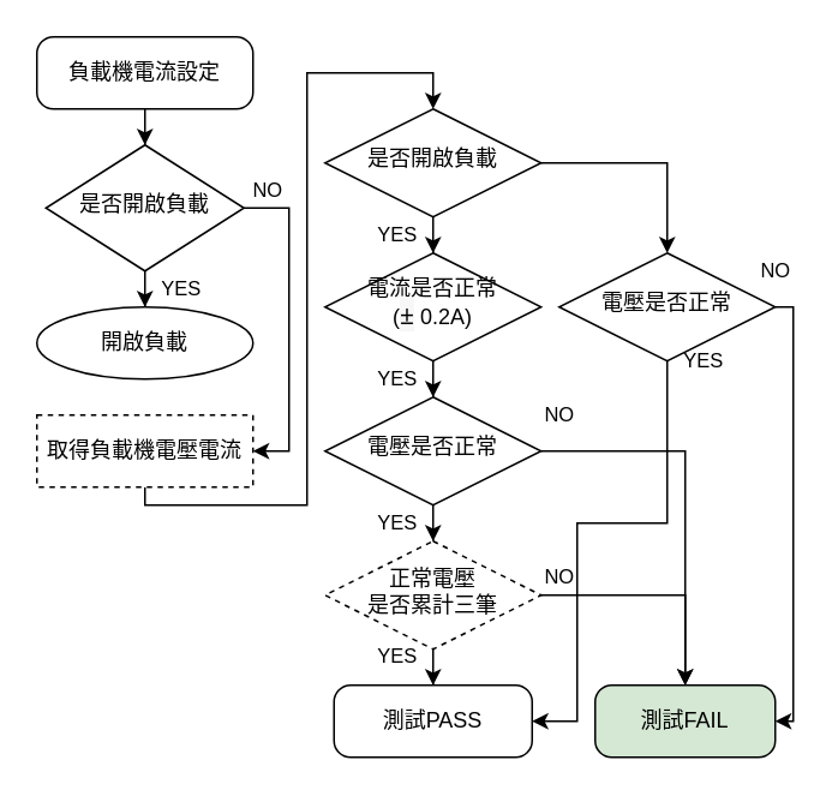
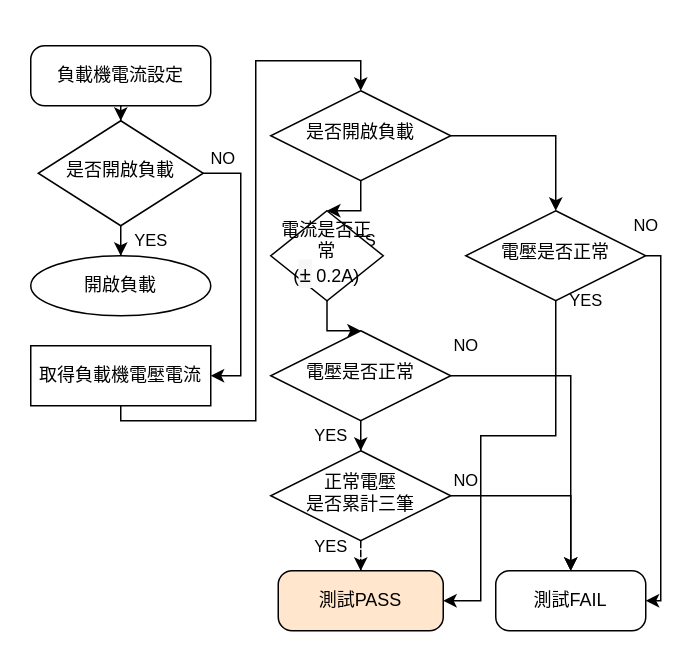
- <mxCell id="3" value="負載機電流設定" style="rounded=1;whiteSpace=wrap;html=1;fontSize=12;glass=0;strokeWidth=1;shadow=0;arcSize=23;" parent="1" vertex="1"><mxGeometry x="20" y="20" width="120" height="40" as="geometry" /></mxCell>
+ <mxCell id="3" value="負載機電流設定" style="rounded=1;whiteSpace=wrap;html=1;fontSize=12;glass=0;strokeWidth=1;shadow=0;arcSize=23;" parent="1" vertex="1"><mxGeometry x="20" y="30" width="120" height="40" as="geometry" /></mxCell>
- <mxCell id="14" value="電流是否正常&lt;br&gt;(&lt;span style=&quot;font-family: &amp;#34;open sans&amp;#34; , &amp;#34;helvetica&amp;#34; , &amp;#34;arial&amp;#34; , sans-serif ; font-size: 14px ; background-color: rgb(247 , 247 , 247)&quot;&gt;±&lt;/span&gt;&amp;nbsp;0.2A)" style="rhombus;whiteSpace=wrap;html=1;shadow=0;fontFamily=Helvetica;fontSize=12;align=center;strokeWidth=1;spacing=6;spacingTop=-4;" vertex="1" parent="1"><mxGeometry x="180" y="140" width="120" height="60" as="geometry" /></mxCell>
+ <mxCell id="14" value="電流是否正常&lt;br&gt;(&lt;span style=&quot;font-family: &amp;#34;open sans&amp;#34; , &amp;#34;helvetica&amp;#34; , &amp;#34;arial&amp;#34; , sans-serif ; font-size: 14px ; background-color: rgb(247 , 247 , 247)&quot;&gt;±&lt;/span&gt;&amp;nbsp;0.2A)" style="rhombus;whiteSpace=wrap;html=1;shadow=0;fontFamily=Helvetica;fontSize=12;align=center;strokeWidth=1;spacing=6;spacingTop=-4;" vertex="1" parent="1"><mxGeometry x="180" y="140" width="75" height="60" as="geometry" /></mxCell>
- <mxCell id="8" value="取得負載機電壓電流" style="rounded=1;whiteSpace=wrap;html=1;fontSize=12;glass=0;strokeWidth=1;shadow=0;arcSize=0;dashed=1;" parent="1" vertex="1"><mxGeometry x="20" y="230" width="120" height="40" as="geometry" /></mxCell>
+ <mxCell id="8" value="取得負載機電壓電流" style="rounded=1;whiteSpace=wrap;html=1;fontSize=12;glass=0;strokeWidth=1;shadow=0;arcSize=0;" parent="1" vertex="1"><mxGeometry x="20" y="230" width="120" height="40" as="geometry" /></mxCell>
- <mxCell id="26" value="正常電壓&lt;br&gt;是否累計三筆" style="rhombus;whiteSpace=wrap;html=1;shadow=0;fontFamily=Helvetica;fontSize=12;align=center;strokeWidth=1;spacing=6;spacingTop=-4;dashed=1;" vertex="1" parent="1"><mxGeometry x="180" y="300" width="120" height="60" as="geometry" /></mxCell>
+ <mxCell id="26" value="正常電壓&lt;br&gt;是否累計三筆" style="rhombus;whiteSpace=wrap;html=1;shadow=0;fontFamily=Helvetica;fontSize=12;align=center;strokeWidth=1;spacing=6;spacingTop=-4;" vertex="1" parent="1"><mxGeometry x="180" y="300" width="120" height="60" as="geometry" /></mxCell>
- <mxCell id="25" value="YES" style="edgeStyle=orthogonalEdgeStyle;rounded=0;orthogonalLoop=1;jettySize=auto;html=1;entryX=0.5;entryY=0;entryDx=0;entryDy=0;" edge="1" parent="1" source="26" target="22"><mxGeometry x="0.2" y="20" relative="1" as="geometry"><mxPoint as="offset" /></mxGeometry></mxCell>
+ <mxCell id="25" value="YES" style="edgeStyle=orthogonalEdgeStyle;rounded=0;orthogonalLoop=1;jettySize=auto;html=1;entryX=0.5;entryY=0;entryDx=0;entryDy=0;dashed=1;" edge="1" parent="1" source="26" target="22"><mxGeometry x="0.2" y="20" relative="1" as="geometry"><mxPoint as="offset" /></mxGeometry></mxCell>
- <mxCell id="22" value="測試PASS" style="rounded=1;whiteSpace=wrap;html=1;fontSize=12;glass=0;strokeWidth=1;shadow=0;arcSize=23;" vertex="1" parent="1"><mxGeometry x="185" y="380" width="110" height="40" as="geometry" /></mxCell>
+ <mxCell id="22" value="測試PASS" style="rounded=1;whiteSpace=wrap;html=1;fontSize=12;glass=0;strokeWidth=1;shadow=0;arcSize=23;fillColor=#ffe6cc;" vertex="1" parent="1"><mxGeometry x="185" y="380" width="110" height="40" as="geometry" /></mxCell>
- <mxCell id="21" value="測試FAIL" style="rounded=1;whiteSpace=wrap;html=1;fontSize=12;glass=0;strokeWidth=1;shadow=0;arcSize=23;fillColor=#d5e8d4;" vertex="1" parent="1"><mxGeometry x="330" y="380" width="100" height="40" as="geometry" /></mxCell>
+ <mxCell id="21" value="測試FAIL" style="rounded=1;whiteSpace=wrap;html=1;fontSize=12;glass=0;strokeWidth=1;shadow=0;arcSize=23;" vertex="1" parent="1"><mxGeometry x="330" y="380" width="100" height="40" as="geometry" /></mxCell>
